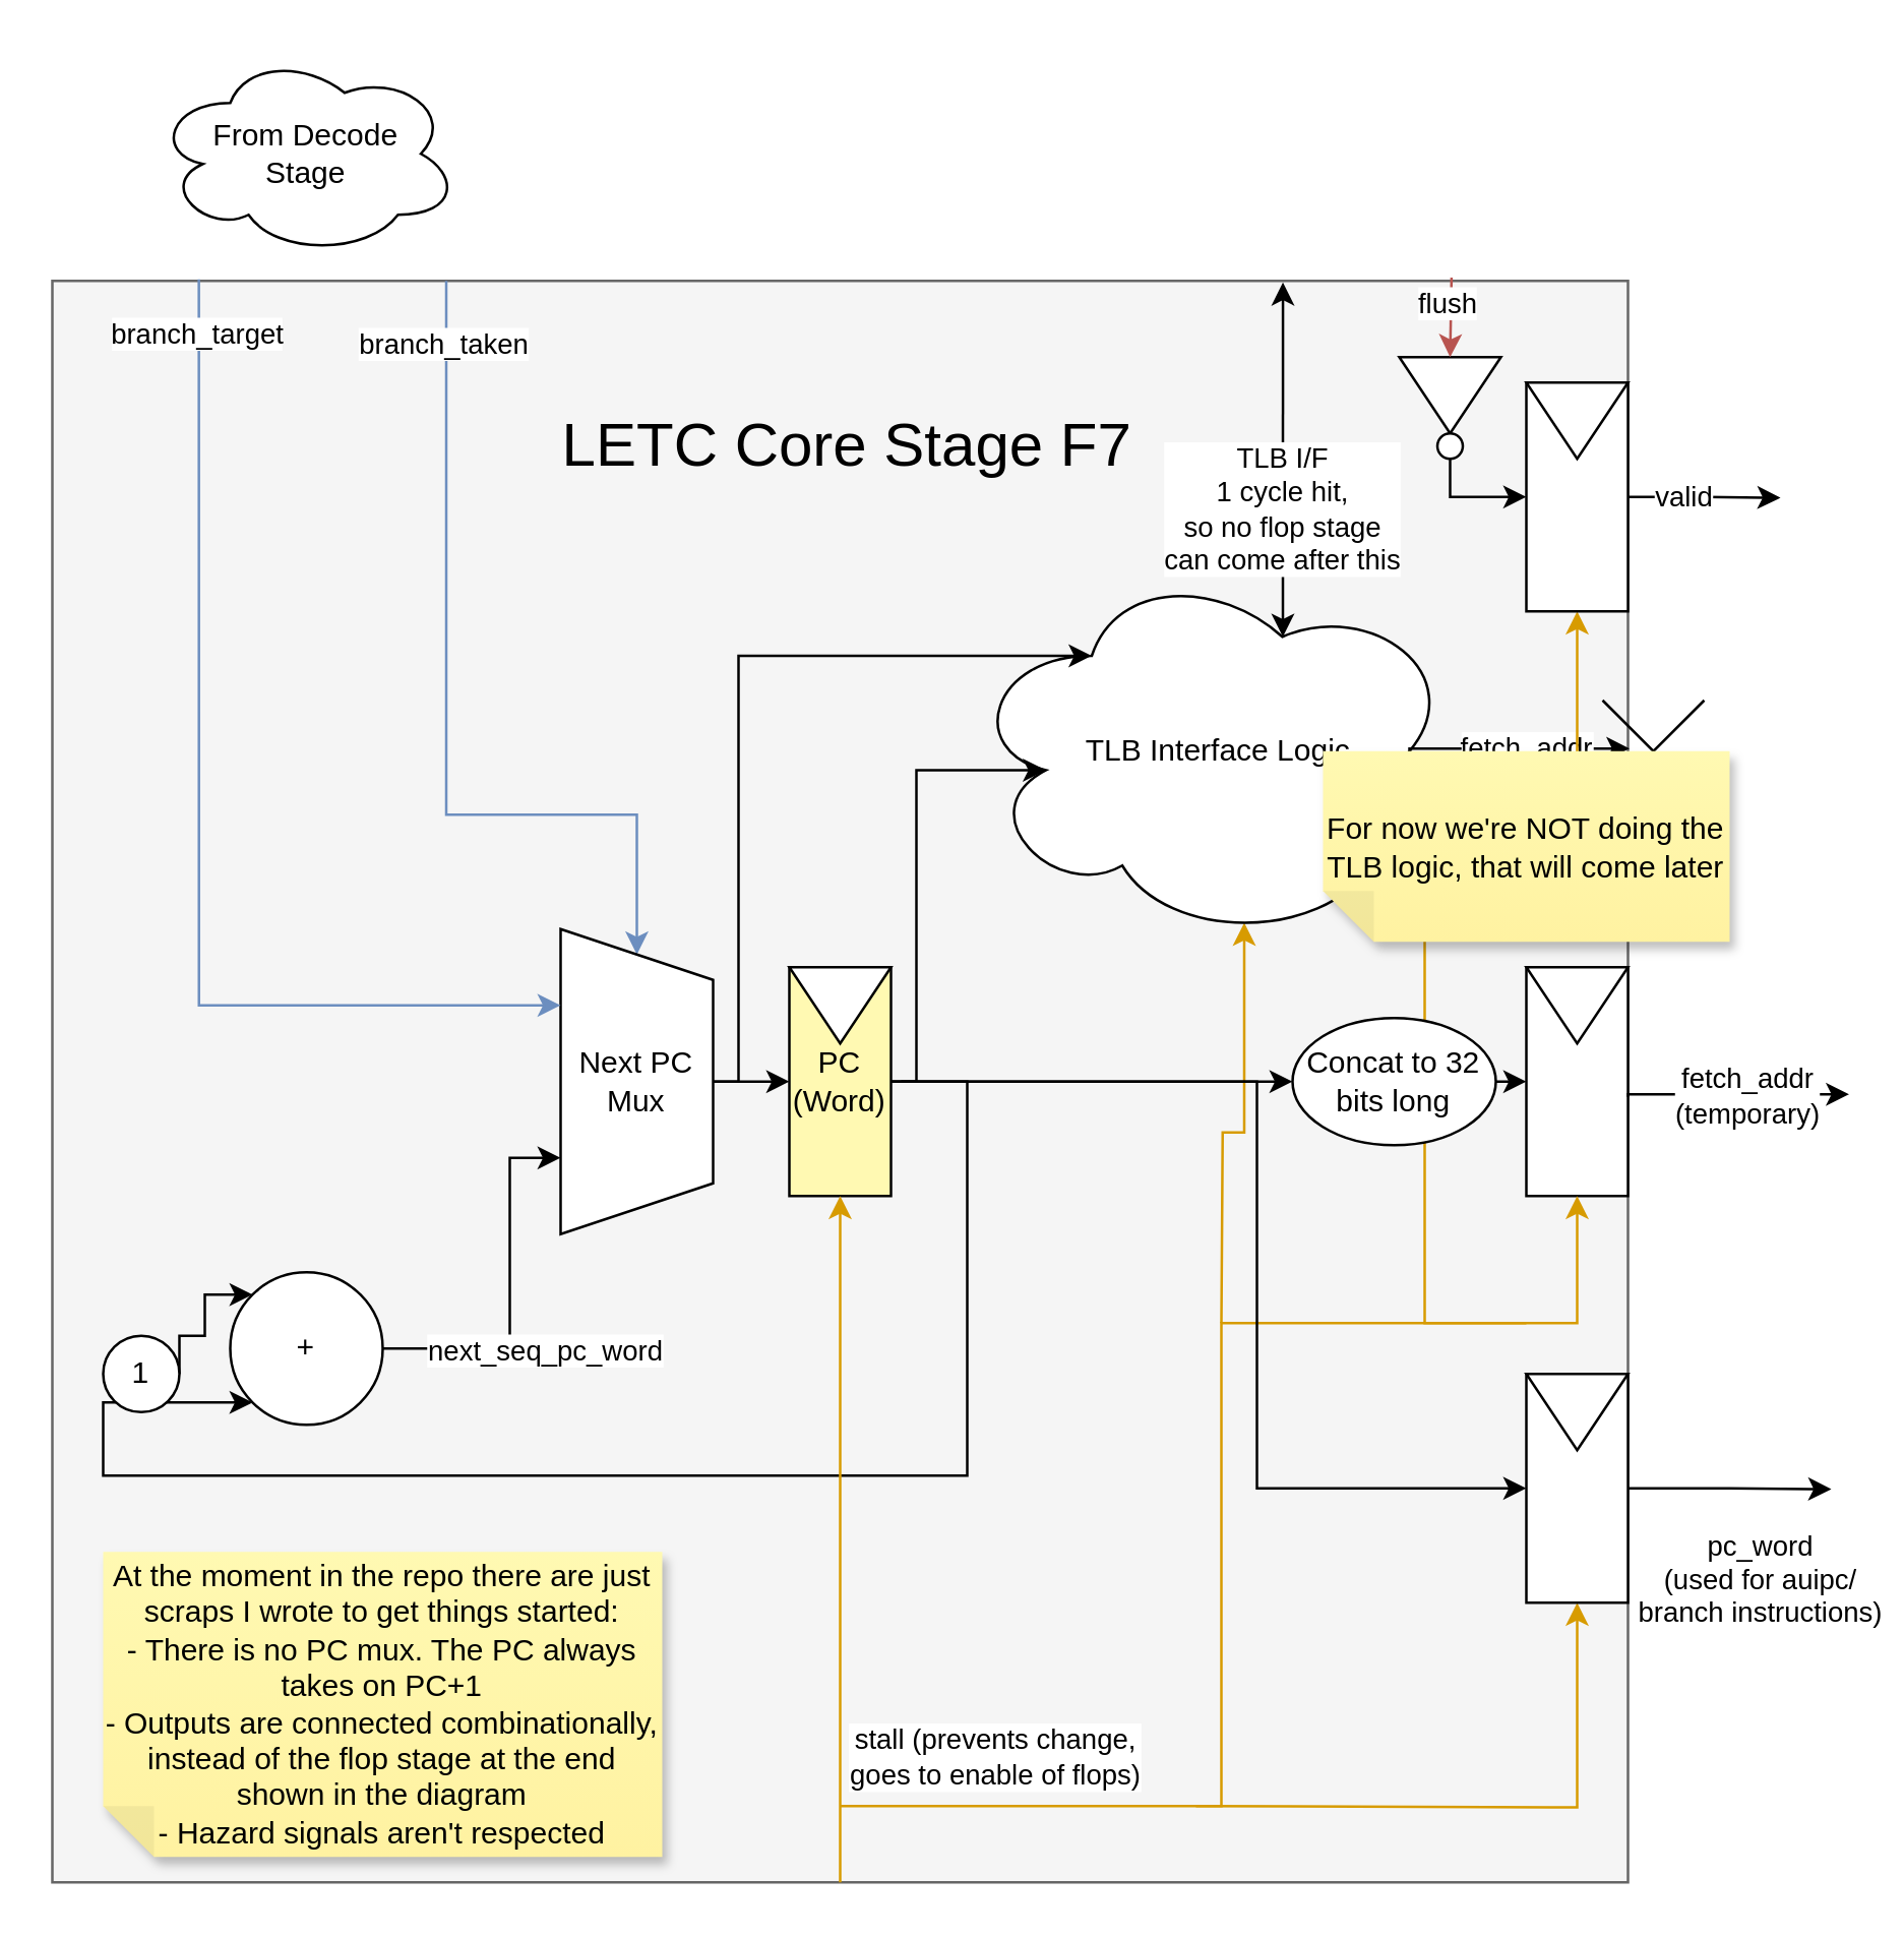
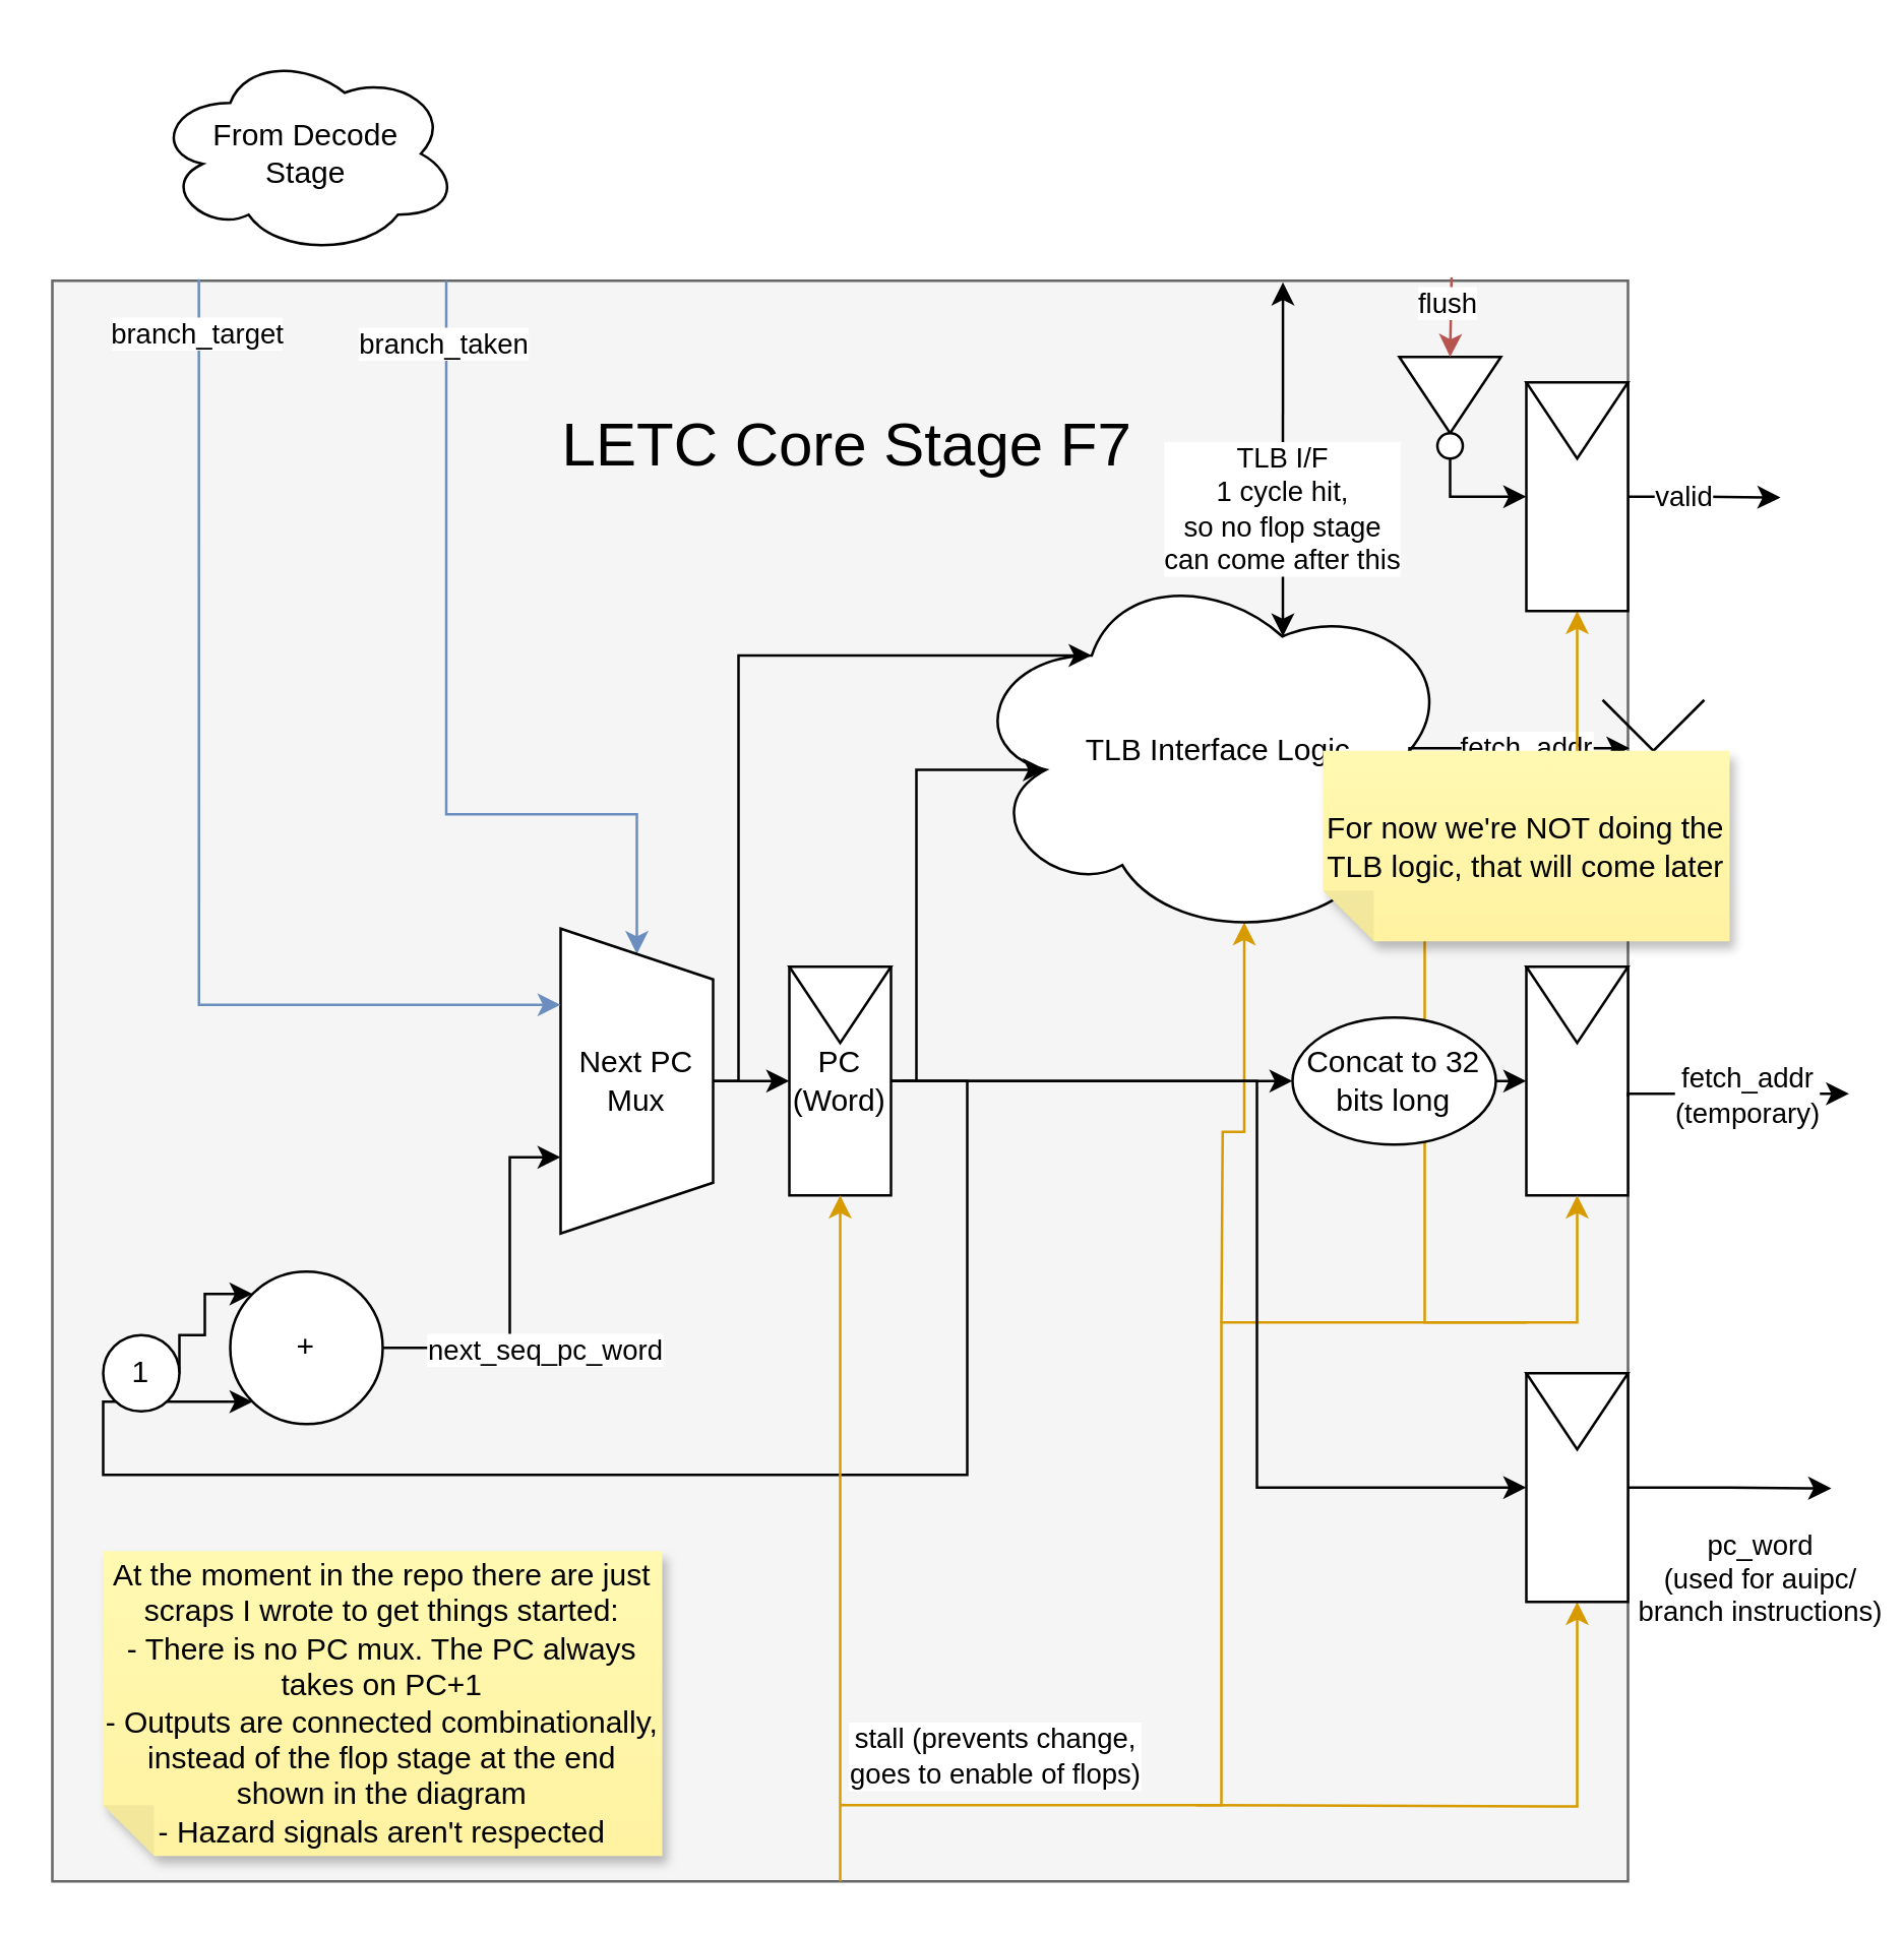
- <mxCell id="6" value="PC (Word)" style="rounded=0;whiteSpace=wrap;html=1;fillColor=#fff9b2;" parent="5" vertex="1"><mxGeometry width="40" height="90" as="geometry" /></mxCell>
+ <mxCell id="6" value="PC (Word)" style="rounded=0;whiteSpace=wrap;html=1;" parent="5" vertex="1"><mxGeometry width="40" height="90" as="geometry" /></mxCell>
